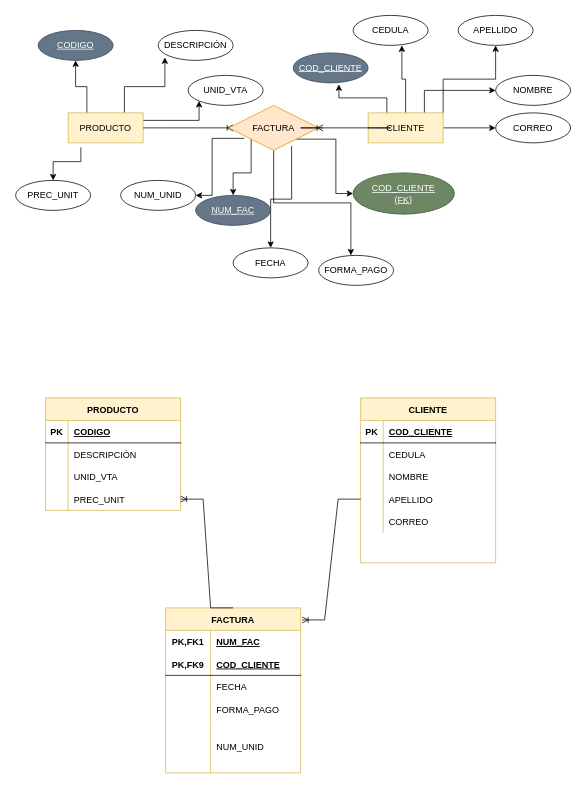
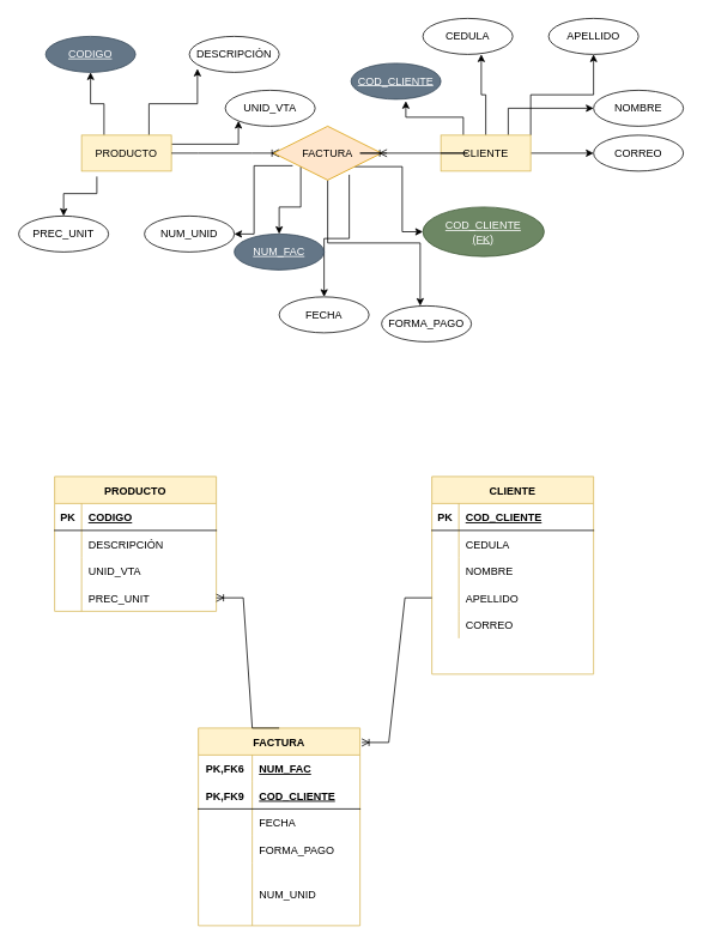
- <mxCell id="65" value="PK,FK1" style="shape=partialRectangle;connectable=0;fillColor=none;top=0;left=0;bottom=0;right=0;fontStyle=1;overflow=hidden;" vertex="1" parent="64"><mxGeometry width="60" height="30" as="geometry"><mxRectangle width="60" height="30" as="alternateBounds" /></mxGeometry></mxCell>
+ <mxCell id="65" value="PK,FK6" style="shape=partialRectangle;connectable=0;fillColor=none;top=0;left=0;bottom=0;right=0;fontStyle=1;overflow=hidden;" vertex="1" parent="64"><mxGeometry width="60" height="30" as="geometry"><mxRectangle width="60" height="30" as="alternateBounds" /></mxGeometry></mxCell>
